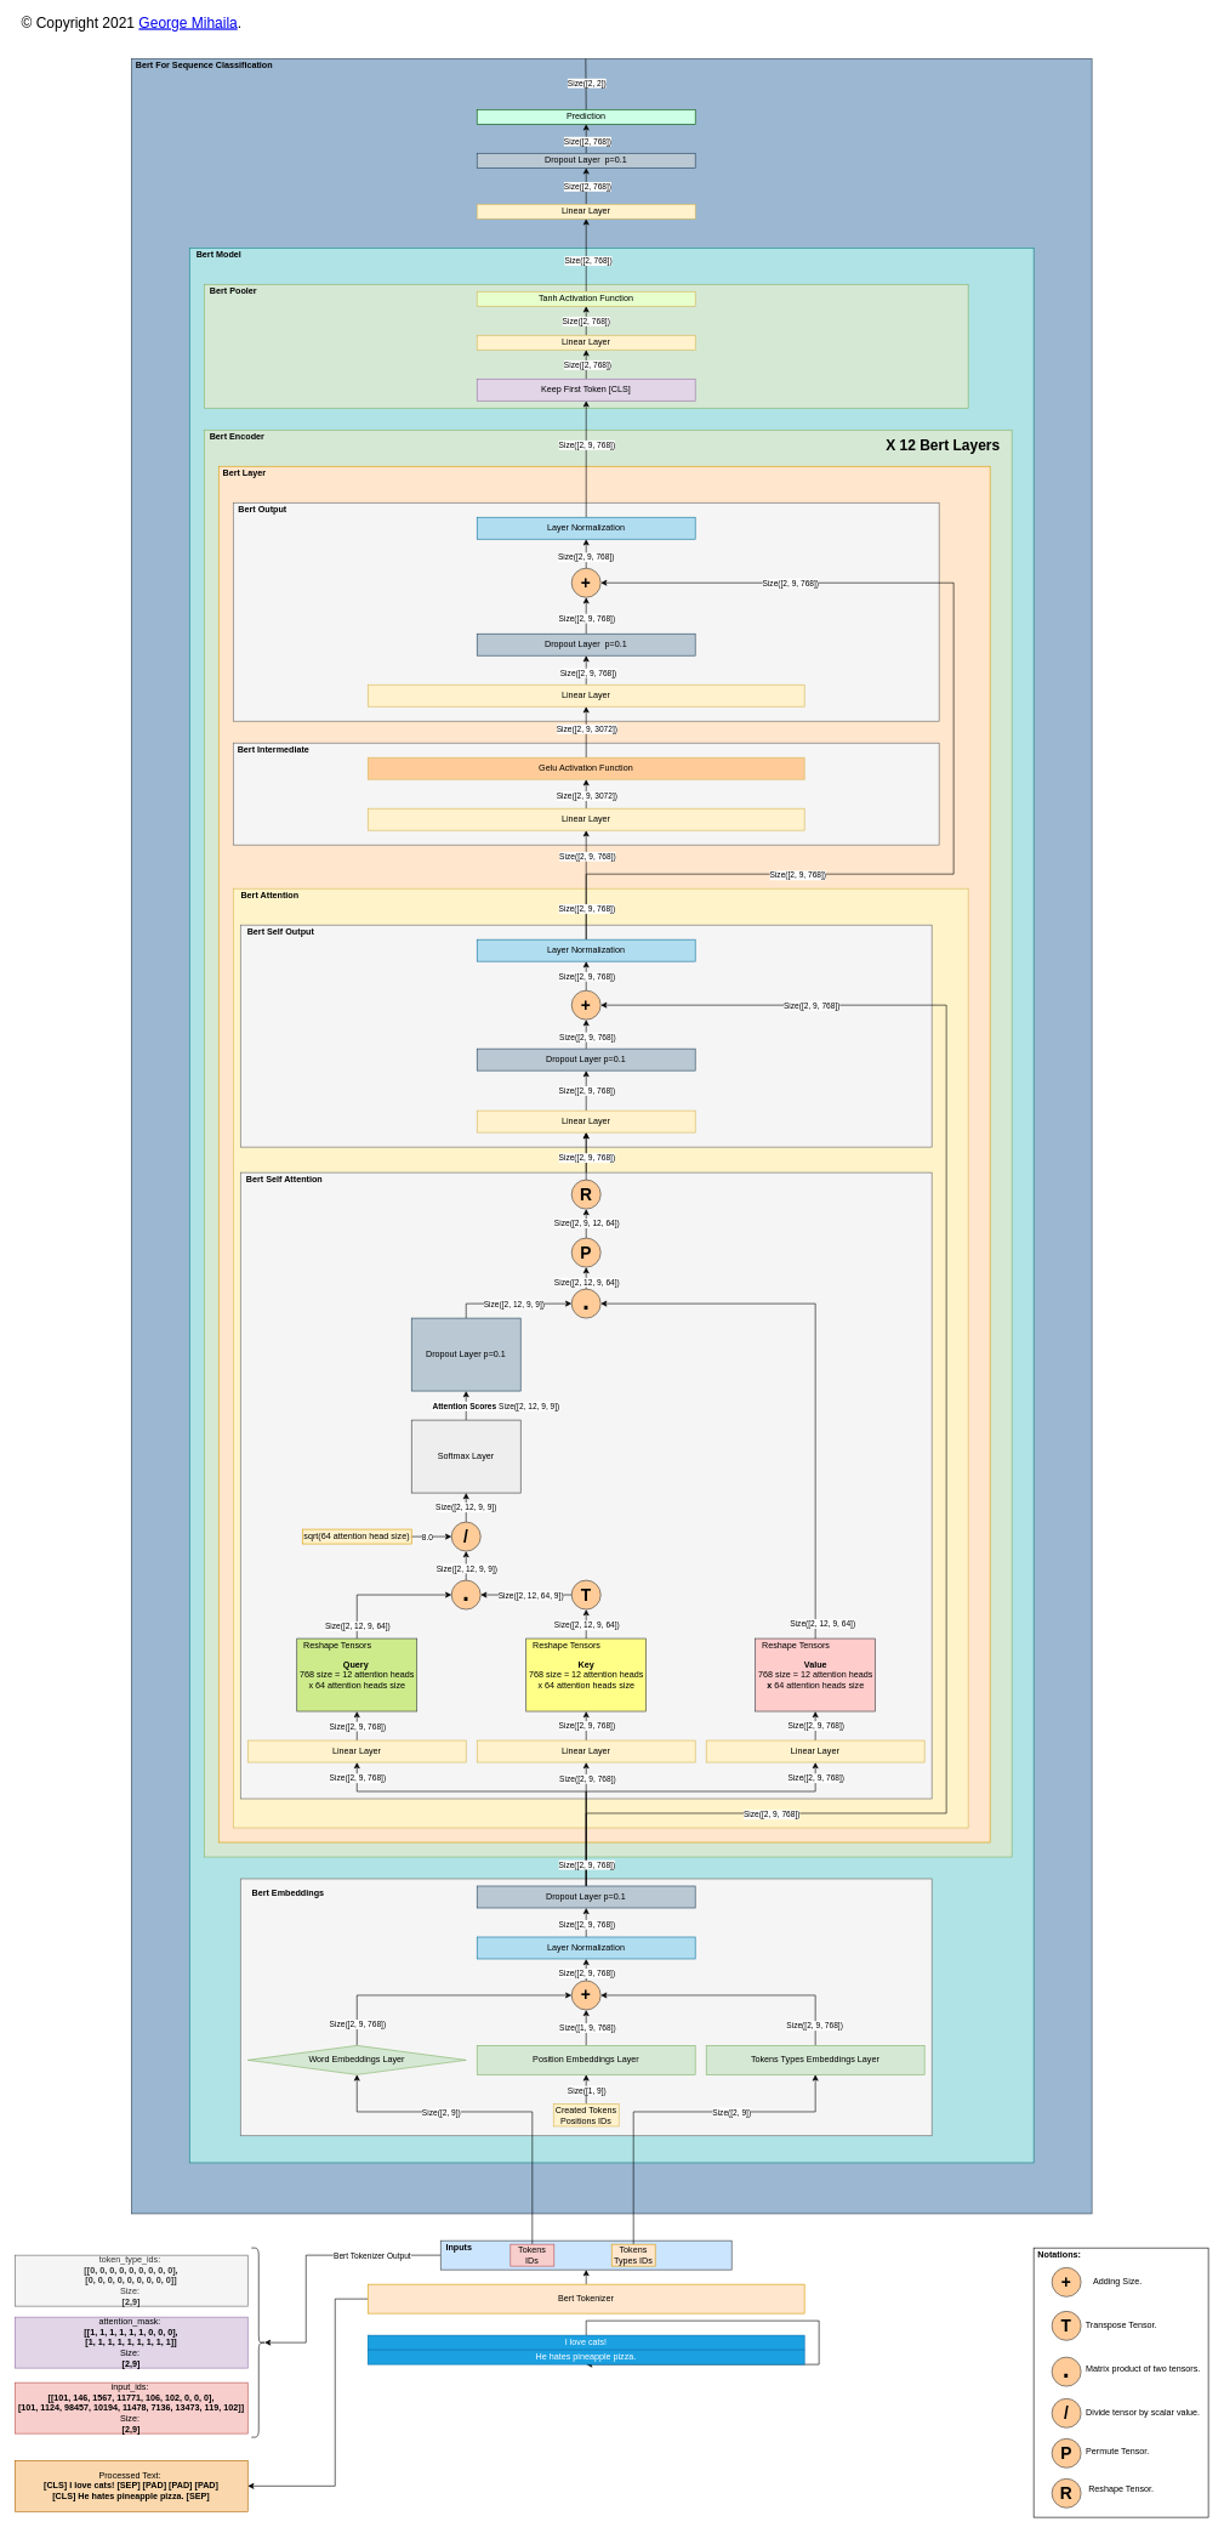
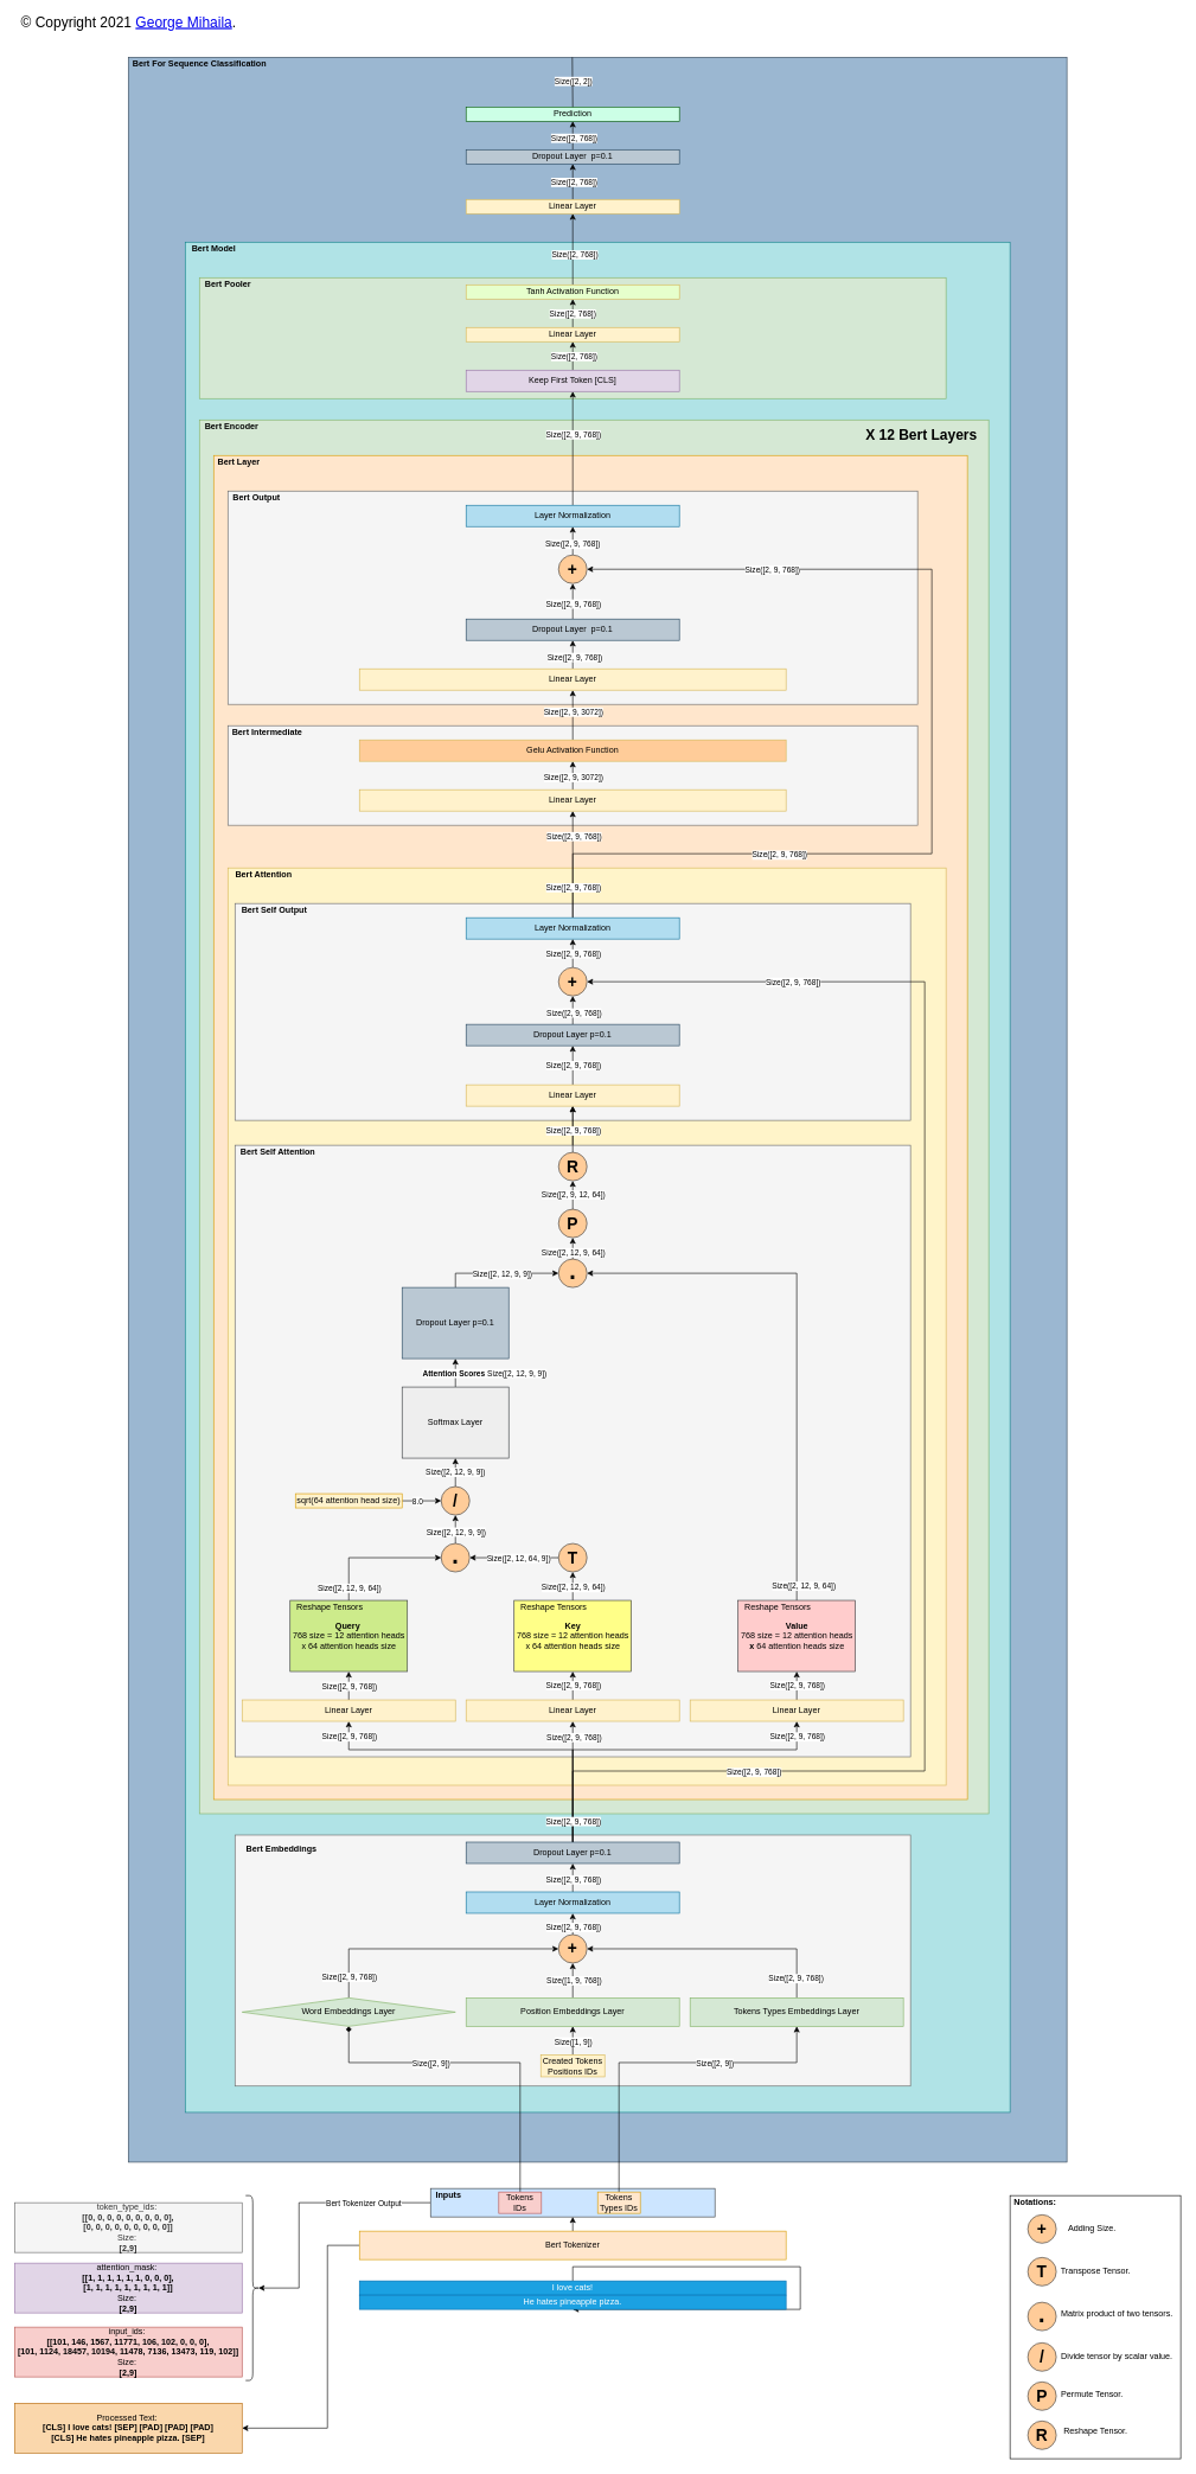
- <mxCell id="43" style="edgeStyle=orthogonalEdgeStyle;rounded=0;orthogonalLoop=1;jettySize=auto;html=1;exitX=0.5;exitY=0;exitDx=0;exitDy=0;entryX=0.5;entryY=1;entryDx=0;entryDy=0;fontColor=#000000;" parent="1" source="45" target="51" edge="1"><mxGeometry relative="1" as="geometry"><Array as="points"><mxPoint x="731" y="2900" /><mxPoint x="490" y="2900" /></Array></mxGeometry></mxCell>
+ <mxCell id="43" style="edgeStyle=orthogonalEdgeStyle;rounded=0;orthogonalLoop=1;jettySize=auto;html=1;exitX=0.5;exitY=0;exitDx=0;exitDy=0;entryX=0.5;entryY=1;entryDx=0;entryDy=0;fontColor=#000000;endArrow=diamond;" parent="1" source="45" target="51" edge="1"><mxGeometry relative="1" as="geometry"><Array as="points"><mxPoint x="731" y="2900" /><mxPoint x="490" y="2900" /></Array></mxGeometry></mxCell>
- <mxCell id="47" value="&lt;span&gt;input_ids:&amp;nbsp;&lt;/span&gt;&lt;br&gt;&lt;b&gt;[[101, 146, 1567, 11771, 106, 102, 0, 0, 0],&lt;br&gt;[101, 1124, 98457, 10194, 11478, 7136, 13473, 119, 102]]&lt;/b&gt;&lt;br&gt;&lt;div&gt;&lt;span&gt;Size:&amp;nbsp;&lt;/span&gt;&lt;/div&gt;&lt;div&gt;&lt;b&gt;[2,9]&lt;/b&gt;&lt;/div&gt;" style="rounded=0;whiteSpace=wrap;html=1;fillColor=#f8cecc;align=center;verticalAlign=middle;textDirection=ltr;strokeColor=#b85450;" parent="1" vertex="1"><mxGeometry x="20" y="3272" width="320" height="70" as="geometry" /></mxCell>
+ <mxCell id="47" value="&lt;span&gt;input_ids:&amp;nbsp;&lt;/span&gt;&lt;br&gt;&lt;b&gt;[[101, 146, 1567, 11771, 106, 102, 0, 0, 0],&lt;br&gt;[101, 1124, 18457, 10194, 11478, 7136, 13473, 119, 102]]&lt;/b&gt;&lt;br&gt;&lt;div&gt;&lt;span&gt;Size:&amp;nbsp;&lt;/span&gt;&lt;/div&gt;&lt;div&gt;&lt;b&gt;[2,9]&lt;/b&gt;&lt;/div&gt;" style="rounded=0;whiteSpace=wrap;html=1;fillColor=#f8cecc;align=center;verticalAlign=middle;textDirection=ltr;strokeColor=#b85450;" parent="1" vertex="1"><mxGeometry x="20" y="3272" width="320" height="70" as="geometry" /></mxCell>
